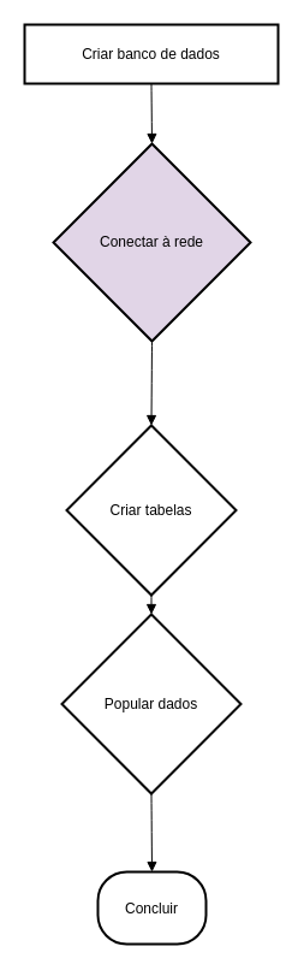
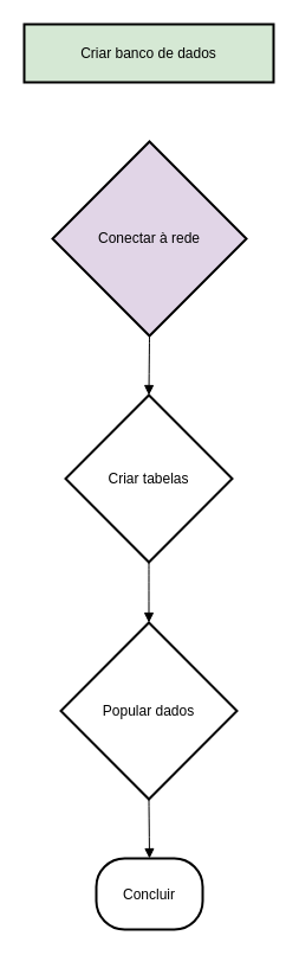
- <mxCell id="2" value="Criar banco de dados" style="whiteSpace=wrap;strokeWidth=2;" vertex="1" parent="1"><mxGeometry x="20" y="20" width="211" height="49" as="geometry" /></mxCell>
+ <mxCell id="2" value="Criar banco de dados" style="whiteSpace=wrap;strokeWidth=2;fillColor=#d5e8d4;" vertex="1" parent="1"><mxGeometry x="20" y="20" width="211" height="49" as="geometry" /></mxCell>
- <mxCell id="7" value="" style="curved=1;startArrow=none;endArrow=block;exitX=0.5;exitY=1;entryX=0.5;entryY=0;" edge="1" parent="1" source="2" target="3"><mxGeometry relative="1" as="geometry"><Array as="points" /></mxGeometry></mxCell>
- <mxCell id="4" value="Criar tabelas" style="rhombus;strokeWidth=2;whiteSpace=wrap;" vertex="1" parent="1"><mxGeometry x="55" y="353" width="141" height="141" as="geometry" /></mxCell>
+ <mxCell id="4" value="Criar tabelas" style="rhombus;strokeWidth=2;whiteSpace=wrap;" vertex="1" parent="1"><mxGeometry x="55" y="333" width="141" height="141" as="geometry" /></mxCell>
- <mxCell id="5" value="Popular dados" style="rhombus;strokeWidth=2;whiteSpace=wrap;" vertex="1" parent="1"><mxGeometry x="51" y="510" width="149" height="149" as="geometry" /></mxCell>
+ <mxCell id="5" value="Popular dados" style="rhombus;strokeWidth=2;whiteSpace=wrap;" vertex="1" parent="1"><mxGeometry x="51" y="525" width="149" height="149" as="geometry" /></mxCell>
